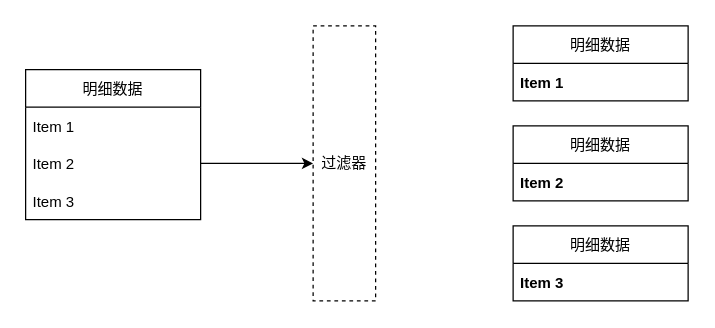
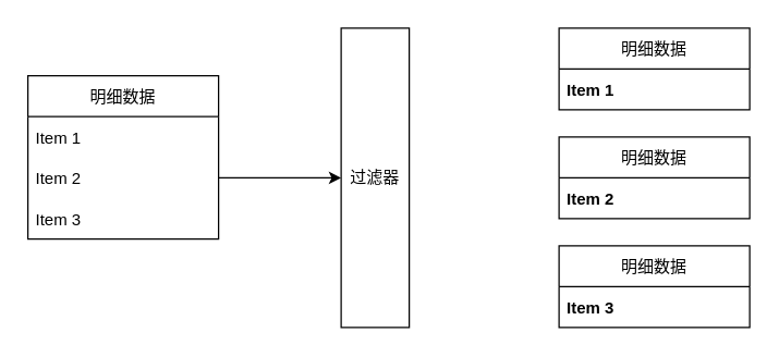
- <mxCell id="2" value="过滤器" style="rounded=0;whiteSpace=wrap;html=1;dashed=1;" vertex="1" parent="1"><mxGeometry x="250" y="20" width="50" height="220" as="geometry" /></mxCell>
+ <mxCell id="2" value="过滤器" style="rounded=0;whiteSpace=wrap;html=1;" vertex="1" parent="1"><mxGeometry x="250" y="20" width="50" height="220" as="geometry" /></mxCell>
